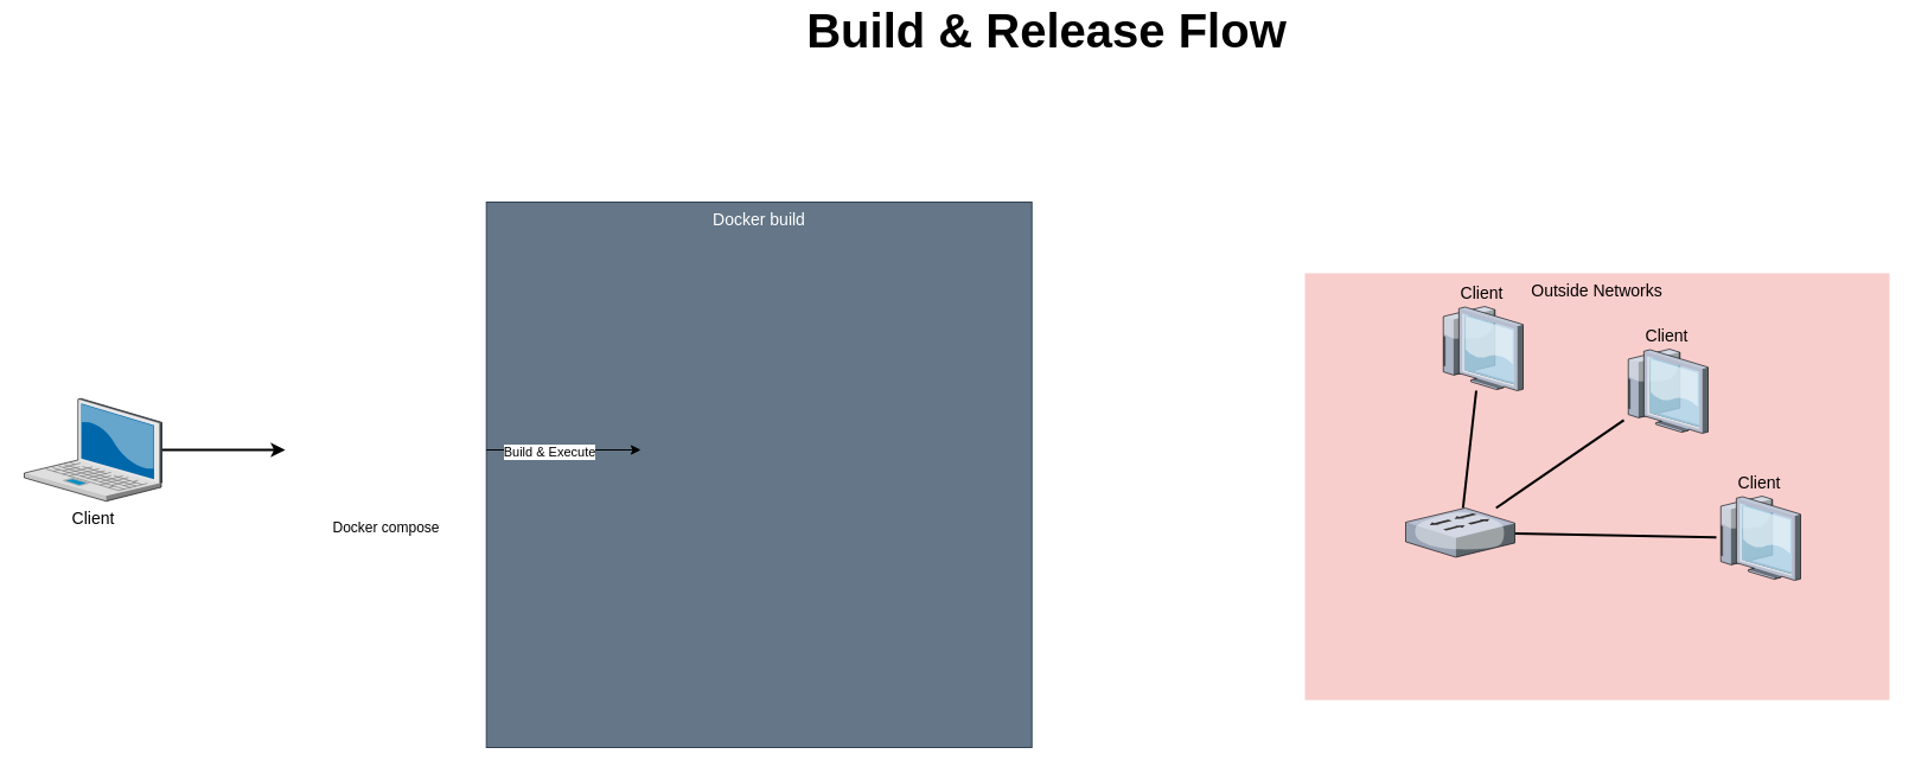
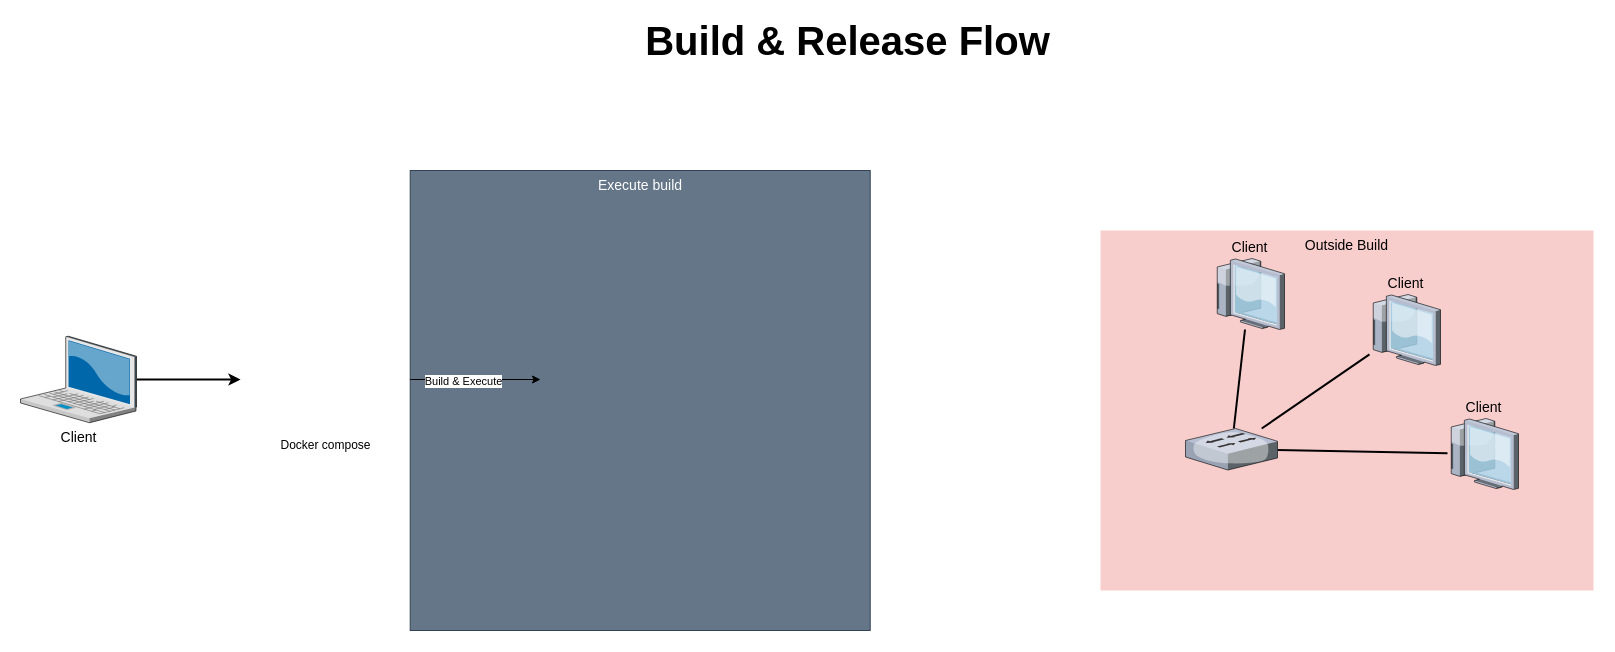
- <mxCell id="13" value="&lt;font style=&quot;font-size: 40px;&quot;&gt;Build &amp;amp; Release Flow&lt;/font&gt;" style="text;strokeColor=none;fillColor=none;html=1;fontSize=24;fontStyle=1;verticalAlign=middle;align=center;" parent="1" vertex="1"><mxGeometry x="451" y="5" width="861" height="40" as="geometry" /></mxCell>
+ <mxCell id="13" value="&lt;font style=&quot;font-size: 40px;&quot;&gt;Build &amp;amp; Release Flow&lt;/font&gt;" style="text;strokeColor=none;fillColor=none;html=1;fontSize=24;fontStyle=1;verticalAlign=middle;align=center;" parent="1" vertex="1"><mxGeometry x="416" y="20" width="861" height="40" as="geometry" /></mxCell>
- <mxCell id="3" value="Docker build" style="whiteSpace=wrap;html=1;fillColor=#647687;fontSize=14;strokeColor=#314354;verticalAlign=top;fontColor=#ffffff;" parent="1" vertex="1"><mxGeometry x="409.71" y="170" width="460" height="460" as="geometry" /></mxCell>
+ <mxCell id="3" value="Execute build" style="whiteSpace=wrap;html=1;fillColor=#647687;fontSize=14;strokeColor=#314354;verticalAlign=top;fontColor=#ffffff;" parent="1" vertex="1"><mxGeometry x="409.71" y="170" width="460" height="460" as="geometry" /></mxCell>
- <mxCell id="2" value="Outside Networks" style="whiteSpace=wrap;html=1;fillColor=#f8cecc;fontSize=14;strokeColor=none;verticalAlign=top;" parent="1" vertex="1"><mxGeometry x="1100" y="230" width="493" height="360" as="geometry" /></mxCell>
+ <mxCell id="2" value="Outside Build" style="whiteSpace=wrap;html=1;fillColor=#f8cecc;fontSize=14;strokeColor=none;verticalAlign=top;" parent="1" vertex="1"><mxGeometry x="1100" y="230" width="493" height="360" as="geometry" /></mxCell>
